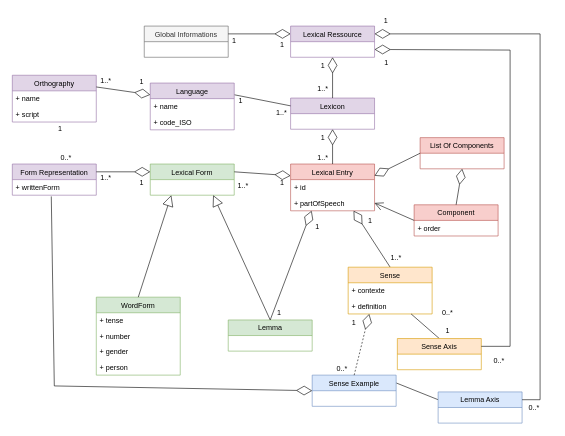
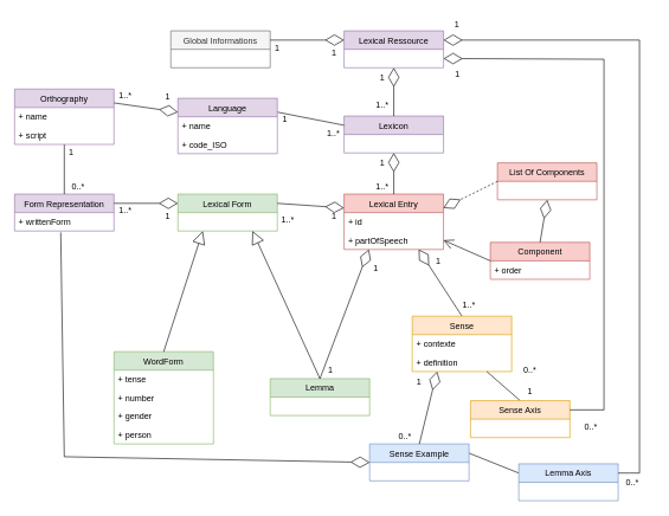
+ <mxCell id="58" style="edgeStyle=orthogonalEdgeStyle;rounded=0;orthogonalLoop=1;jettySize=auto;html=1;exitX=0.5;exitY=1;exitDx=0;exitDy=0;endArrow=none;endFill=0;entryX=0.5;entryY=0;entryDx=0;entryDy=0;" parent="1" source="59" target="19" edge="1"><mxGeometry relative="1" as="geometry"><mxPoint x="50" y="253" as="targetPoint" /></mxGeometry></mxCell>
- <mxCell id="99" value="" style="endArrow=diamondThin;endFill=0;endSize=24;html=1;rounded=0;exitX=0;exitY=0.5;exitDx=0;exitDy=0;entryX=1;entryY=0.25;entryDx=0;entryDy=0;" parent="1" source="98" target="14" edge="1"><mxGeometry width="160" relative="1" as="geometry"><mxPoint x="700" y="535" as="sourcePoint" /><mxPoint x="660" y="313" as="targetPoint" /></mxGeometry></mxCell>
+ <mxCell id="99" value="" style="endArrow=diamondThin;endFill=0;endSize=24;html=1;rounded=0;exitX=0;exitY=0.5;exitDx=0;exitDy=0;entryX=1;entryY=0.25;entryDx=0;entryDy=0;dashed=1;" parent="1" source="98" target="14" edge="1"><mxGeometry width="160" relative="1" as="geometry"><mxPoint x="700" y="535" as="sourcePoint" /><mxPoint x="660" y="313" as="targetPoint" /></mxGeometry></mxCell>
- <mxCell id="72" value="" style="endArrow=diamondThin;endFill=0;endSize=24;html=1;rounded=0;exitX=0.5;exitY=0;exitDx=0;exitDy=0;entryX=0.25;entryY=1;entryDx=0;entryDy=0;dashed=1;" parent="1" source="71" target="55" edge="1"><mxGeometry width="160" relative="1" as="geometry"><mxPoint x="484" y="559.71" as="sourcePoint" /><mxPoint x="644" y="559.71" as="targetPoint" /></mxGeometry></mxCell>
+ <mxCell id="72" value="" style="endArrow=diamondThin;endFill=0;endSize=24;html=1;rounded=0;exitX=0.5;exitY=0;exitDx=0;exitDy=0;entryX=0.25;entryY=1;entryDx=0;entryDy=0;" parent="1" source="71" target="55" edge="1"><mxGeometry width="160" relative="1" as="geometry"><mxPoint x="484" y="559.71" as="sourcePoint" /><mxPoint x="644" y="559.71" as="targetPoint" /></mxGeometry></mxCell>
